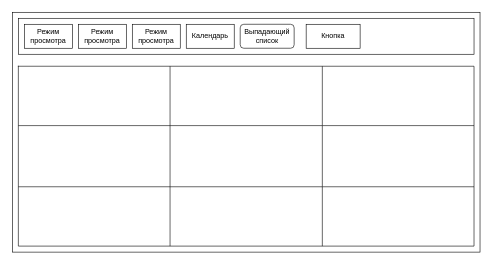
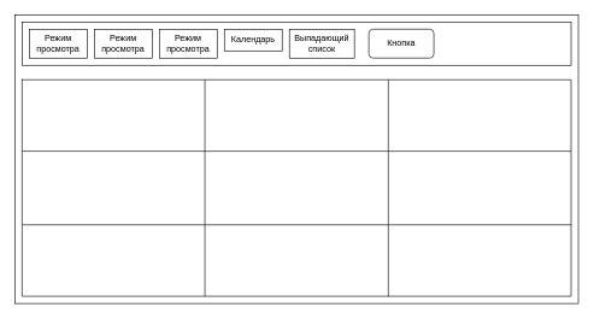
- <mxCell id="21" value="Календарь" style="rounded=0;whiteSpace=wrap;html=1;" vertex="1" parent="1"><mxGeometry x="310" y="40" width="80" height="40" as="geometry" /></mxCell>
+ <mxCell id="21" value="Календарь" style="rounded=0;whiteSpace=wrap;html=1;" vertex="1" parent="1"><mxGeometry x="310" y="40" width="80" height="30" as="geometry" /></mxCell>
- <mxCell id="22" value="Выпадающий список" style="whiteSpace=wrap;html=1;rounded=1;" vertex="1" parent="1"><mxGeometry x="400" y="40" width="90" height="40" as="geometry" /></mxCell>
+ <mxCell id="22" value="Выпадающий список" style="rounded=0;whiteSpace=wrap;html=1;" vertex="1" parent="1"><mxGeometry x="400" y="40" width="90" height="40" as="geometry" /></mxCell>
- <mxCell id="17" value="Кнопка" style="rounded=0;whiteSpace=wrap;html=1;" vertex="1" parent="1"><mxGeometry x="510" y="40" width="90" height="40" as="geometry" /></mxCell>
+ <mxCell id="17" value="Кнопка" style="whiteSpace=wrap;html=1;rounded=1;" vertex="1" parent="1"><mxGeometry x="510" y="40" width="90" height="40" as="geometry" /></mxCell>
